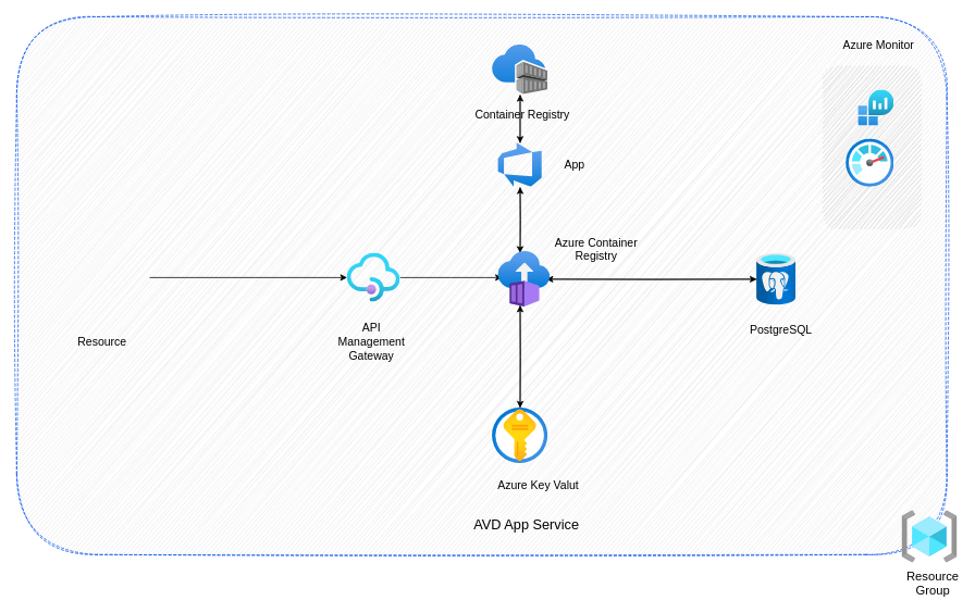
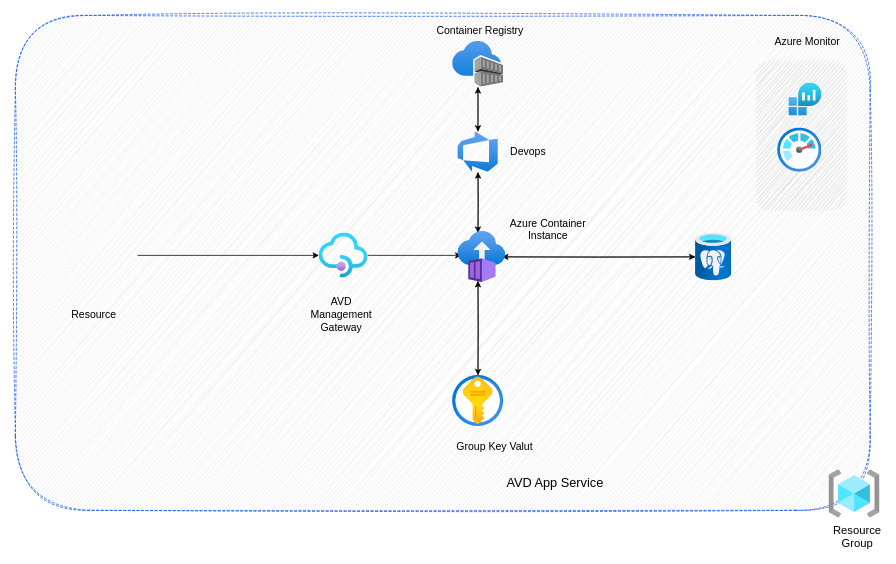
- <mxCell id="22" value="&lt;font style=&quot;font-size: 14px;&quot;&gt;Container Registry&lt;/font&gt;" style="text;html=1;strokeColor=none;fillColor=none;align=center;verticalAlign=middle;whiteSpace=wrap;rounded=0;" vertex="1" parent="1"><mxGeometry x="575" y="124.5" width="130" height="30" as="geometry" /></mxCell>
+ <mxCell id="22" value="&lt;font style=&quot;font-size: 14px;&quot;&gt;Container Registry&lt;/font&gt;" style="text;html=1;strokeColor=none;fillColor=none;align=center;verticalAlign=middle;whiteSpace=wrap;rounded=0;" vertex="1" parent="1"><mxGeometry x="575" y="24.5" width="130" height="30" as="geometry" /></mxCell>
- <mxCell id="33" value="&lt;font style=&quot;font-size: 14px;&quot;&gt;App&lt;/font&gt;" style="text;html=1;strokeColor=none;fillColor=none;align=center;verticalAlign=middle;whiteSpace=wrap;rounded=0;" vertex="1" parent="1"><mxGeometry x="674" y="187" width="60" height="30" as="geometry" /></mxCell>
+ <mxCell id="33" value="&lt;font style=&quot;font-size: 14px;&quot;&gt;Devops&lt;/font&gt;" style="text;html=1;strokeColor=none;fillColor=none;align=center;verticalAlign=middle;whiteSpace=wrap;rounded=0;" vertex="1" parent="1"><mxGeometry x="674" y="187" width="60" height="30" as="geometry" /></mxCell>
- <mxCell id="32" value="&lt;font style=&quot;font-size: 14px;&quot;&gt;Azure Container Registry&lt;/font&gt;" style="text;html=1;strokeColor=none;fillColor=none;align=center;verticalAlign=middle;whiteSpace=wrap;rounded=0;" vertex="1" parent="1"><mxGeometry x="655" y="290" width="151" height="30" as="geometry" /></mxCell>
+ <mxCell id="32" value="&lt;font style=&quot;font-size: 14px;&quot;&gt;Azure Container Instance&lt;/font&gt;" style="text;html=1;strokeColor=none;fillColor=none;align=center;verticalAlign=middle;whiteSpace=wrap;rounded=0;" vertex="1" parent="1"><mxGeometry x="655" y="290" width="151" height="30" as="geometry" /></mxCell>
- <mxCell id="23" value="&lt;font style=&quot;font-size: 14px;&quot;&gt;PostgreSQL&lt;/font&gt;" style="text;html=1;strokeColor=none;fillColor=none;align=center;verticalAlign=middle;whiteSpace=wrap;rounded=0;" vertex="1" parent="1"><mxGeometry x="927" y="390" width="60" height="30" as="geometry" /></mxCell>
- <mxCell id="21" value="&lt;font style=&quot;font-size: 14px;&quot;&gt;API Management Gateway&lt;/font&gt;" style="text;html=1;strokeColor=none;fillColor=none;align=center;verticalAlign=middle;whiteSpace=wrap;rounded=0;" vertex="1" parent="1"><mxGeometry x="425" y="404" width="60" height="30" as="geometry" /></mxCell>
+ <mxCell id="21" value="&lt;font style=&quot;font-size: 14px;&quot;&gt;AVD Management Gateway&lt;/font&gt;" style="text;html=1;strokeColor=none;fillColor=none;align=center;verticalAlign=middle;whiteSpace=wrap;rounded=0;" vertex="1" parent="1"><mxGeometry x="425" y="404" width="60" height="30" as="geometry" /></mxCell>
- <mxCell id="19" value="&lt;font style=&quot;font-size: 14px;&quot;&gt;Azure Key Valut&lt;/font&gt;" style="text;html=1;strokeColor=none;fillColor=none;align=center;verticalAlign=middle;whiteSpace=wrap;rounded=0;" vertex="1" parent="1"><mxGeometry x="575" y="580" width="169" height="30" as="geometry" /></mxCell>
+ <mxCell id="19" value="&lt;font style=&quot;font-size: 14px;&quot;&gt;Group Key Valut&lt;/font&gt;" style="text;html=1;strokeColor=none;fillColor=none;align=center;verticalAlign=middle;whiteSpace=wrap;rounded=0;" vertex="1" parent="1"><mxGeometry x="575" y="580" width="169" height="30" as="geometry" /></mxCell>
- <mxCell id="24" value="&lt;font style=&quot;font-size: 17px;&quot;&gt;AVD App Service&lt;/font&gt;" style="text;html=1;strokeColor=none;fillColor=none;align=center;verticalAlign=middle;whiteSpace=wrap;rounded=0;" vertex="1" parent="1"><mxGeometry x="535" y="630" width="220" height="30" as="geometry" /></mxCell>
+ <mxCell id="24" value="&lt;font style=&quot;font-size: 17px;&quot;&gt;AVD App Service&lt;/font&gt;" style="text;html=1;strokeColor=none;fillColor=none;align=center;verticalAlign=middle;whiteSpace=wrap;rounded=0;" vertex="1" parent="1"><mxGeometry x="630" y="630" width="220" height="30" as="geometry" /></mxCell>
